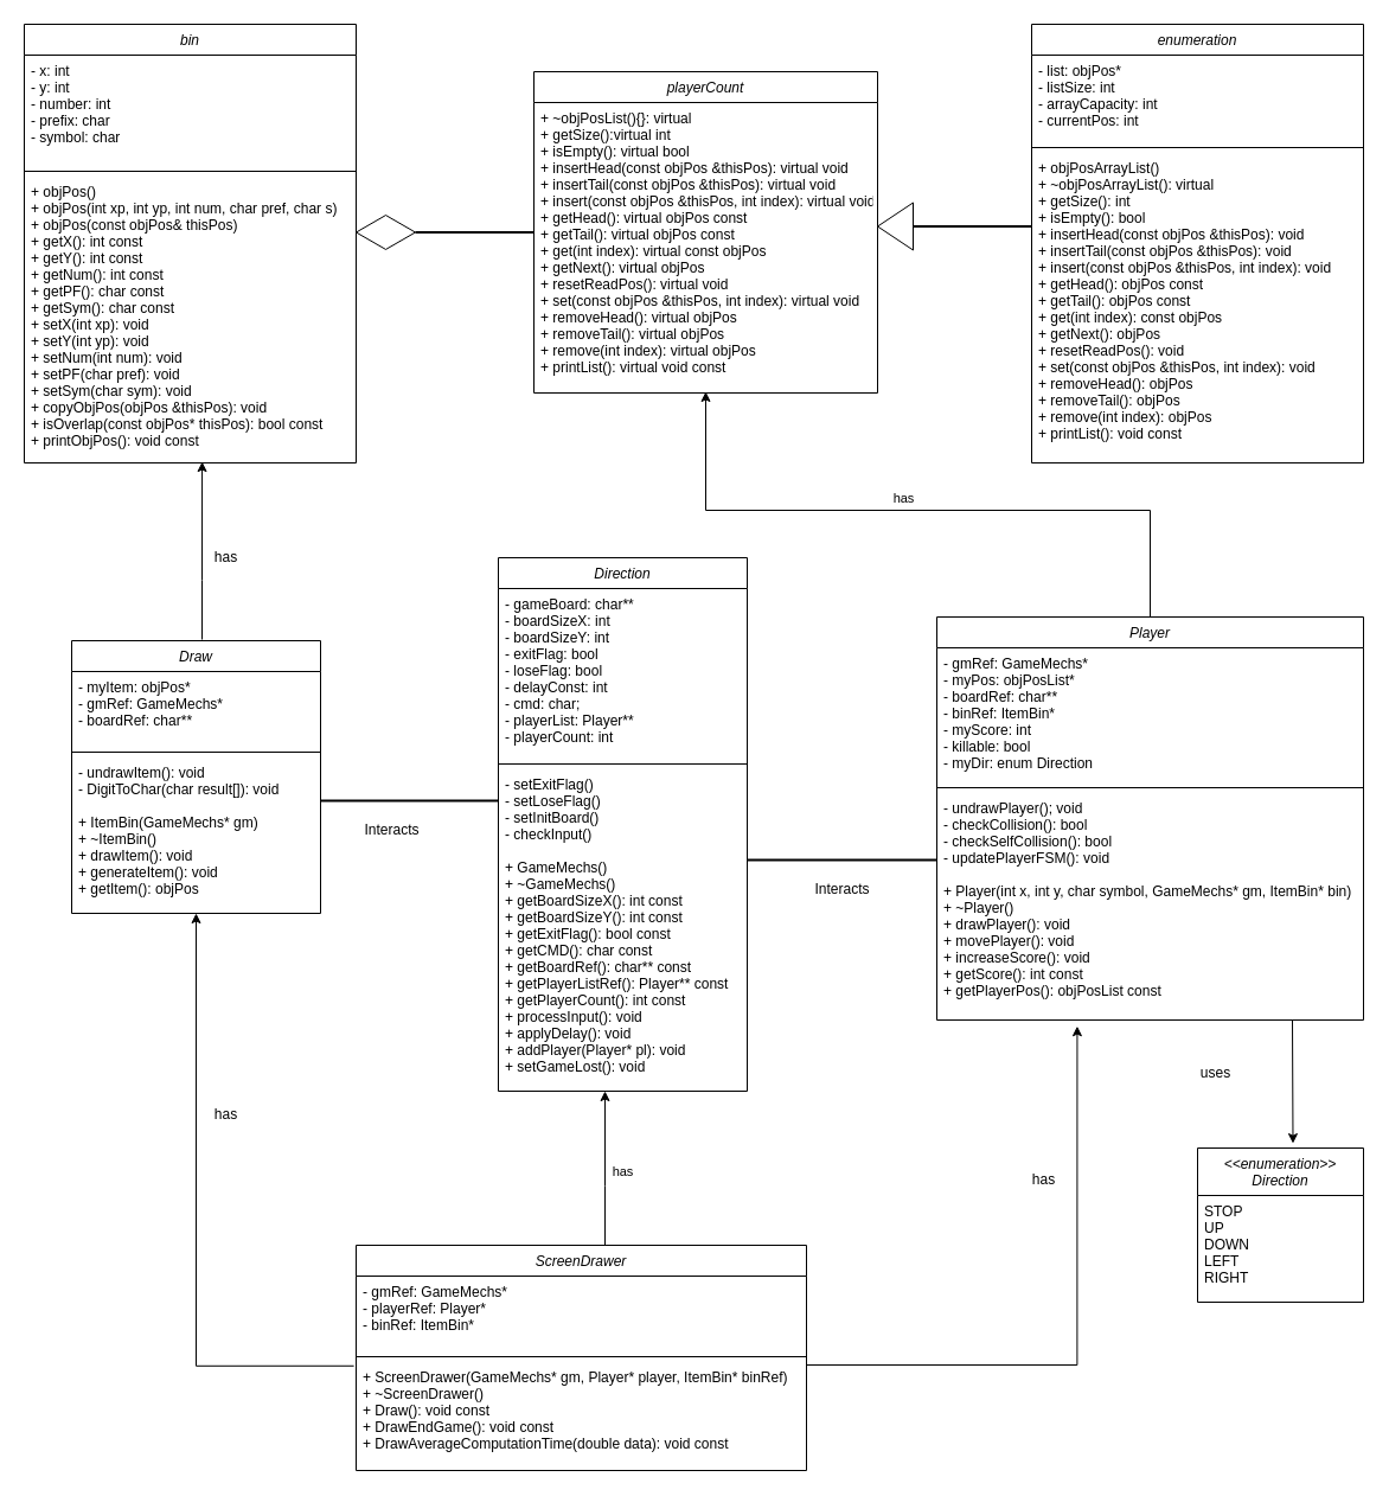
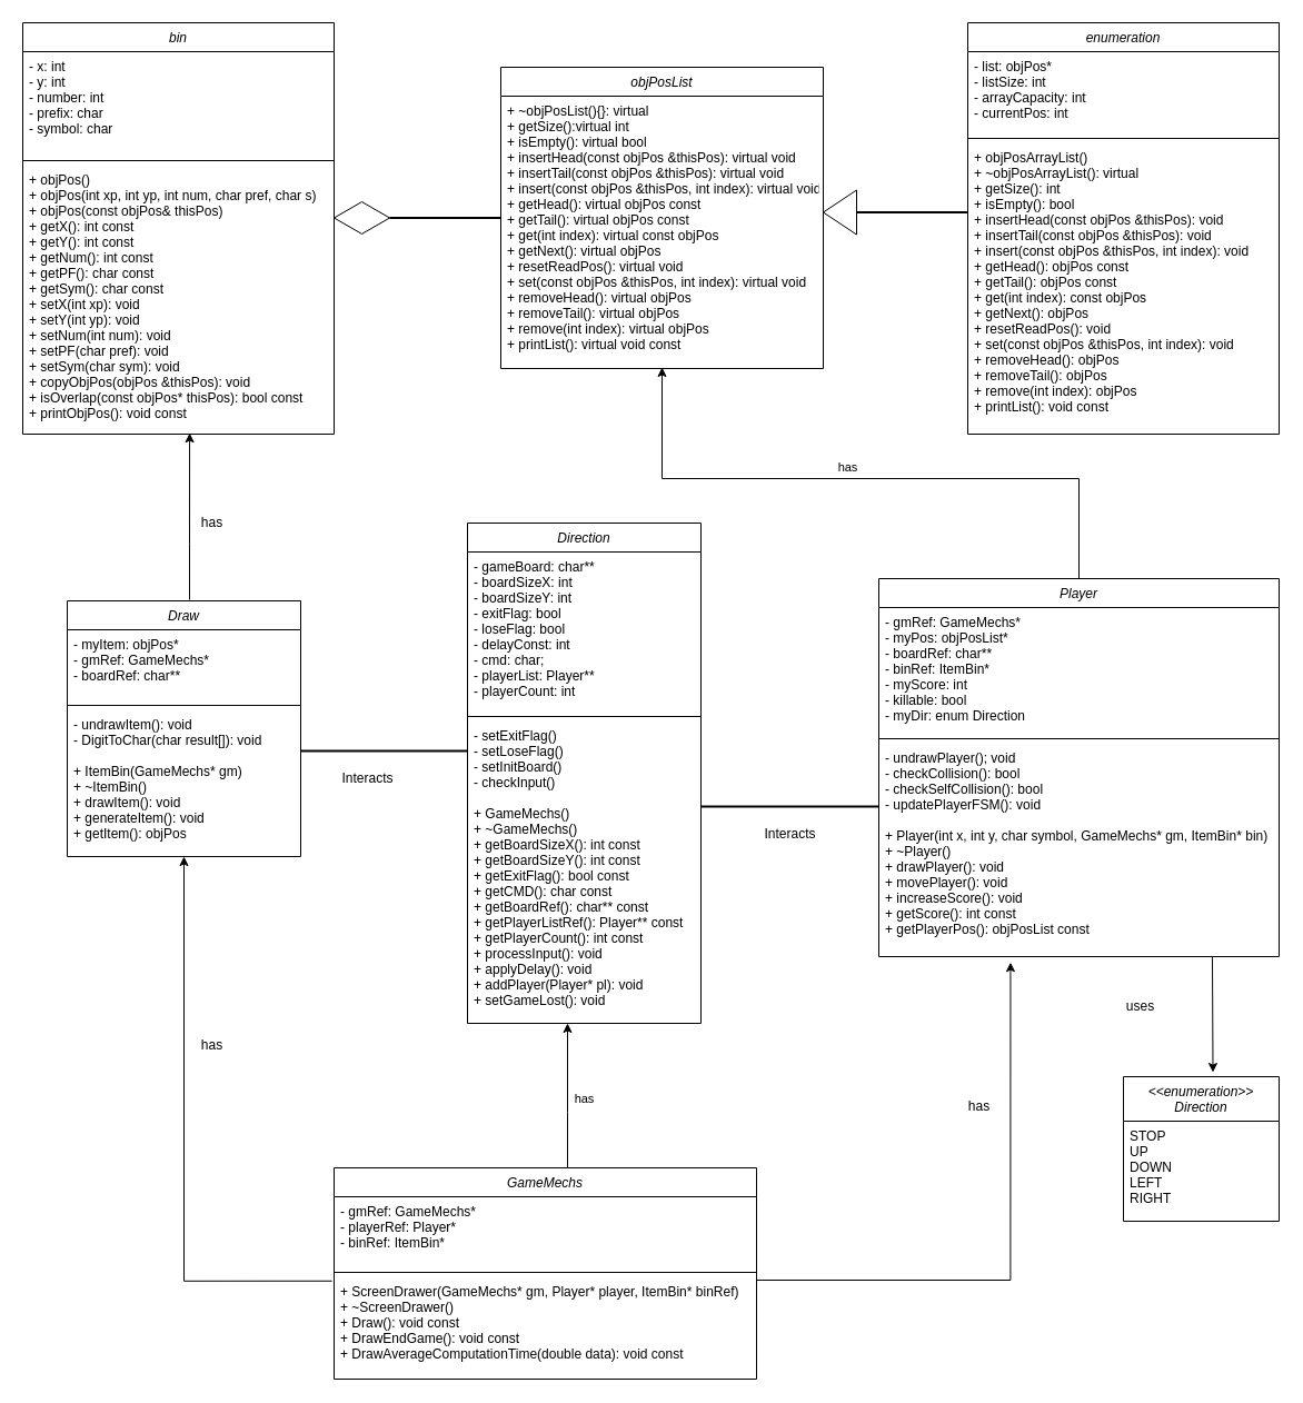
- <mxCell id="18" value="playerCount" style="swimlane;fontStyle=2;align=center;verticalAlign=top;childLayout=stackLayout;horizontal=1;startSize=26;horizontalStack=0;resizeParent=1;resizeLast=0;collapsible=1;marginBottom=0;rounded=0;shadow=0;strokeWidth=1;" vertex="1" parent="1"><mxGeometry x="450" y="60" width="290" height="271" as="geometry"><mxRectangle x="230" y="140" width="160" height="26" as="alternateBounds" /></mxGeometry></mxCell>
+ <mxCell id="18" value="objPosList" style="swimlane;fontStyle=2;align=center;verticalAlign=top;childLayout=stackLayout;horizontal=1;startSize=26;horizontalStack=0;resizeParent=1;resizeLast=0;collapsible=1;marginBottom=0;rounded=0;shadow=0;strokeWidth=1;" vertex="1" parent="1"><mxGeometry x="450" y="60" width="290" height="271" as="geometry"><mxRectangle x="230" y="140" width="160" height="26" as="alternateBounds" /></mxGeometry></mxCell>
- <mxCell id="26" value="ScreenDrawer" style="swimlane;fontStyle=2;align=center;verticalAlign=top;childLayout=stackLayout;horizontal=1;startSize=26;horizontalStack=0;resizeParent=1;resizeLast=0;collapsible=1;marginBottom=0;rounded=0;shadow=0;strokeWidth=1;" vertex="1" parent="1"><mxGeometry x="300" y="1050" width="380" height="190" as="geometry"><mxRectangle x="230" y="140" width="160" height="26" as="alternateBounds" /></mxGeometry></mxCell>
+ <mxCell id="26" value="GameMechs" style="swimlane;fontStyle=2;align=center;verticalAlign=top;childLayout=stackLayout;horizontal=1;startSize=26;horizontalStack=0;resizeParent=1;resizeLast=0;collapsible=1;marginBottom=0;rounded=0;shadow=0;strokeWidth=1;" vertex="1" parent="1"><mxGeometry x="300" y="1050" width="380" height="190" as="geometry"><mxRectangle x="230" y="140" width="160" height="26" as="alternateBounds" /></mxGeometry></mxCell>
